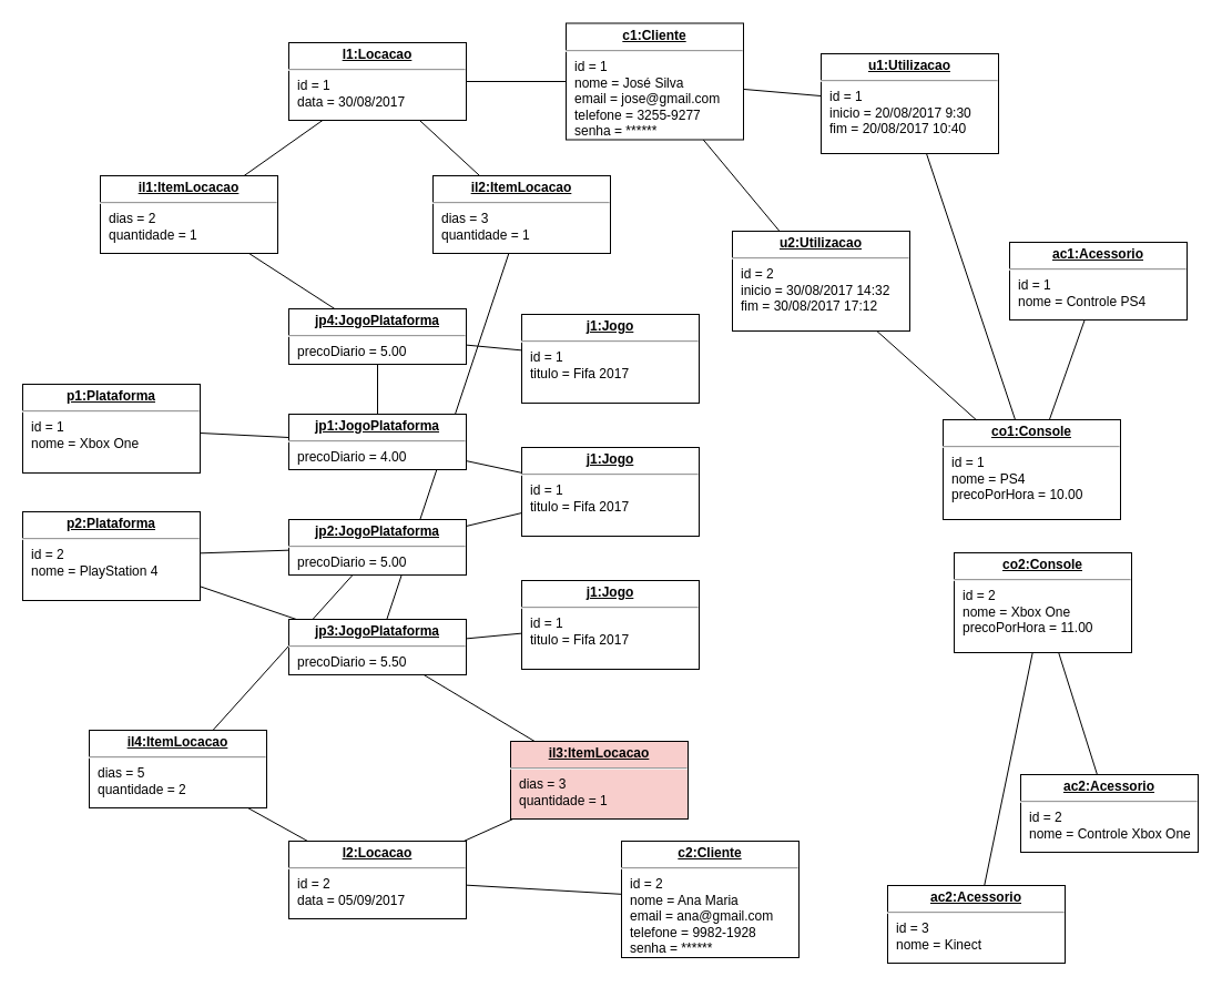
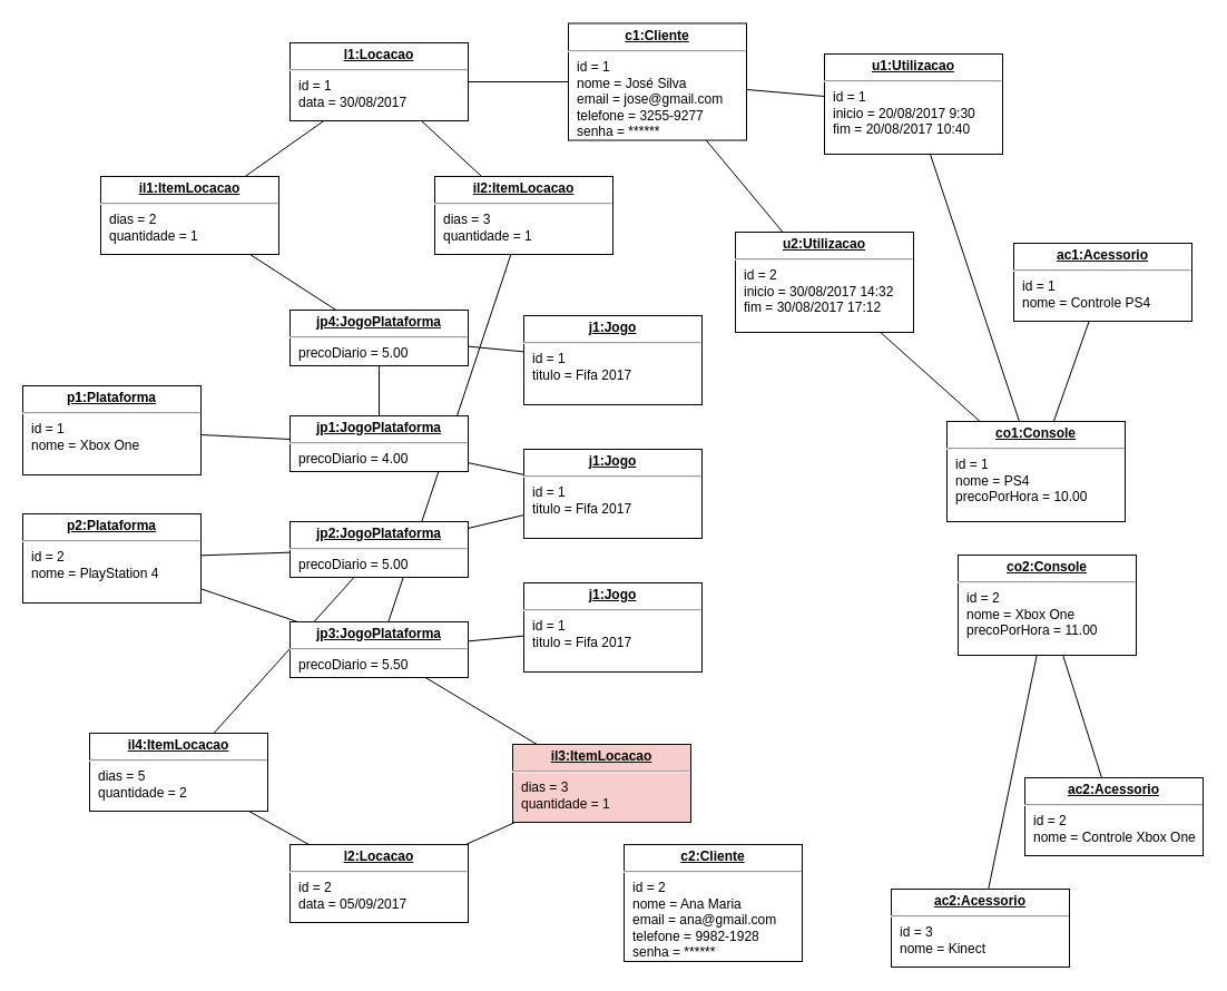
- <mxCell id="28" style="edgeStyle=none;html=1;endArrow=none;endFill=0;" edge="1" parent="1" source="29" target="24"><mxGeometry relative="1" as="geometry" /></mxCell>
